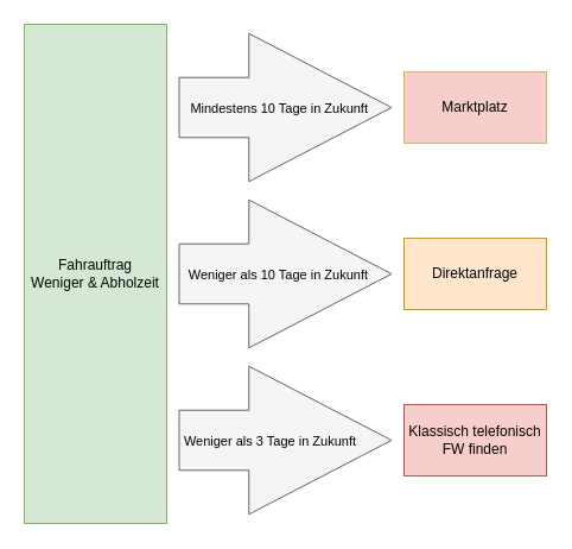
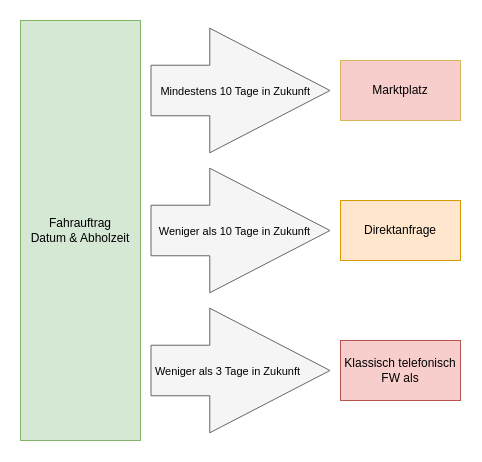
- <mxCell id="4" value="Fahrauftrag&lt;br&gt;Weniger &amp;amp; Abholzeit" style="rounded=0;whiteSpace=wrap;html=1;fillColor=#d5e8d4;strokeColor=#82b366;" vertex="1" parent="1"><mxGeometry x="20" y="20" width="120" height="420" as="geometry" /></mxCell>
+ <mxCell id="4" value="Fahrauftrag&lt;br&gt;Datum &amp;amp; Abholzeit" style="rounded=0;whiteSpace=wrap;html=1;fillColor=#d5e8d4;strokeColor=#82b366;" vertex="1" parent="1"><mxGeometry x="20" y="20" width="120" height="420" as="geometry" /></mxCell>
- <mxCell id="11" value="Klassisch telefonisch FW finden" style="rounded=0;whiteSpace=wrap;html=1;fillColor=#f8cecc;strokeColor=#b85450;" vertex="1" parent="1"><mxGeometry x="340" y="340" width="120" height="60" as="geometry" /></mxCell>
+ <mxCell id="11" value="Klassisch telefonisch FW als" style="rounded=0;whiteSpace=wrap;html=1;fillColor=#f8cecc;strokeColor=#b85450;" vertex="1" parent="1"><mxGeometry x="340" y="340" width="120" height="60" as="geometry" /></mxCell>
